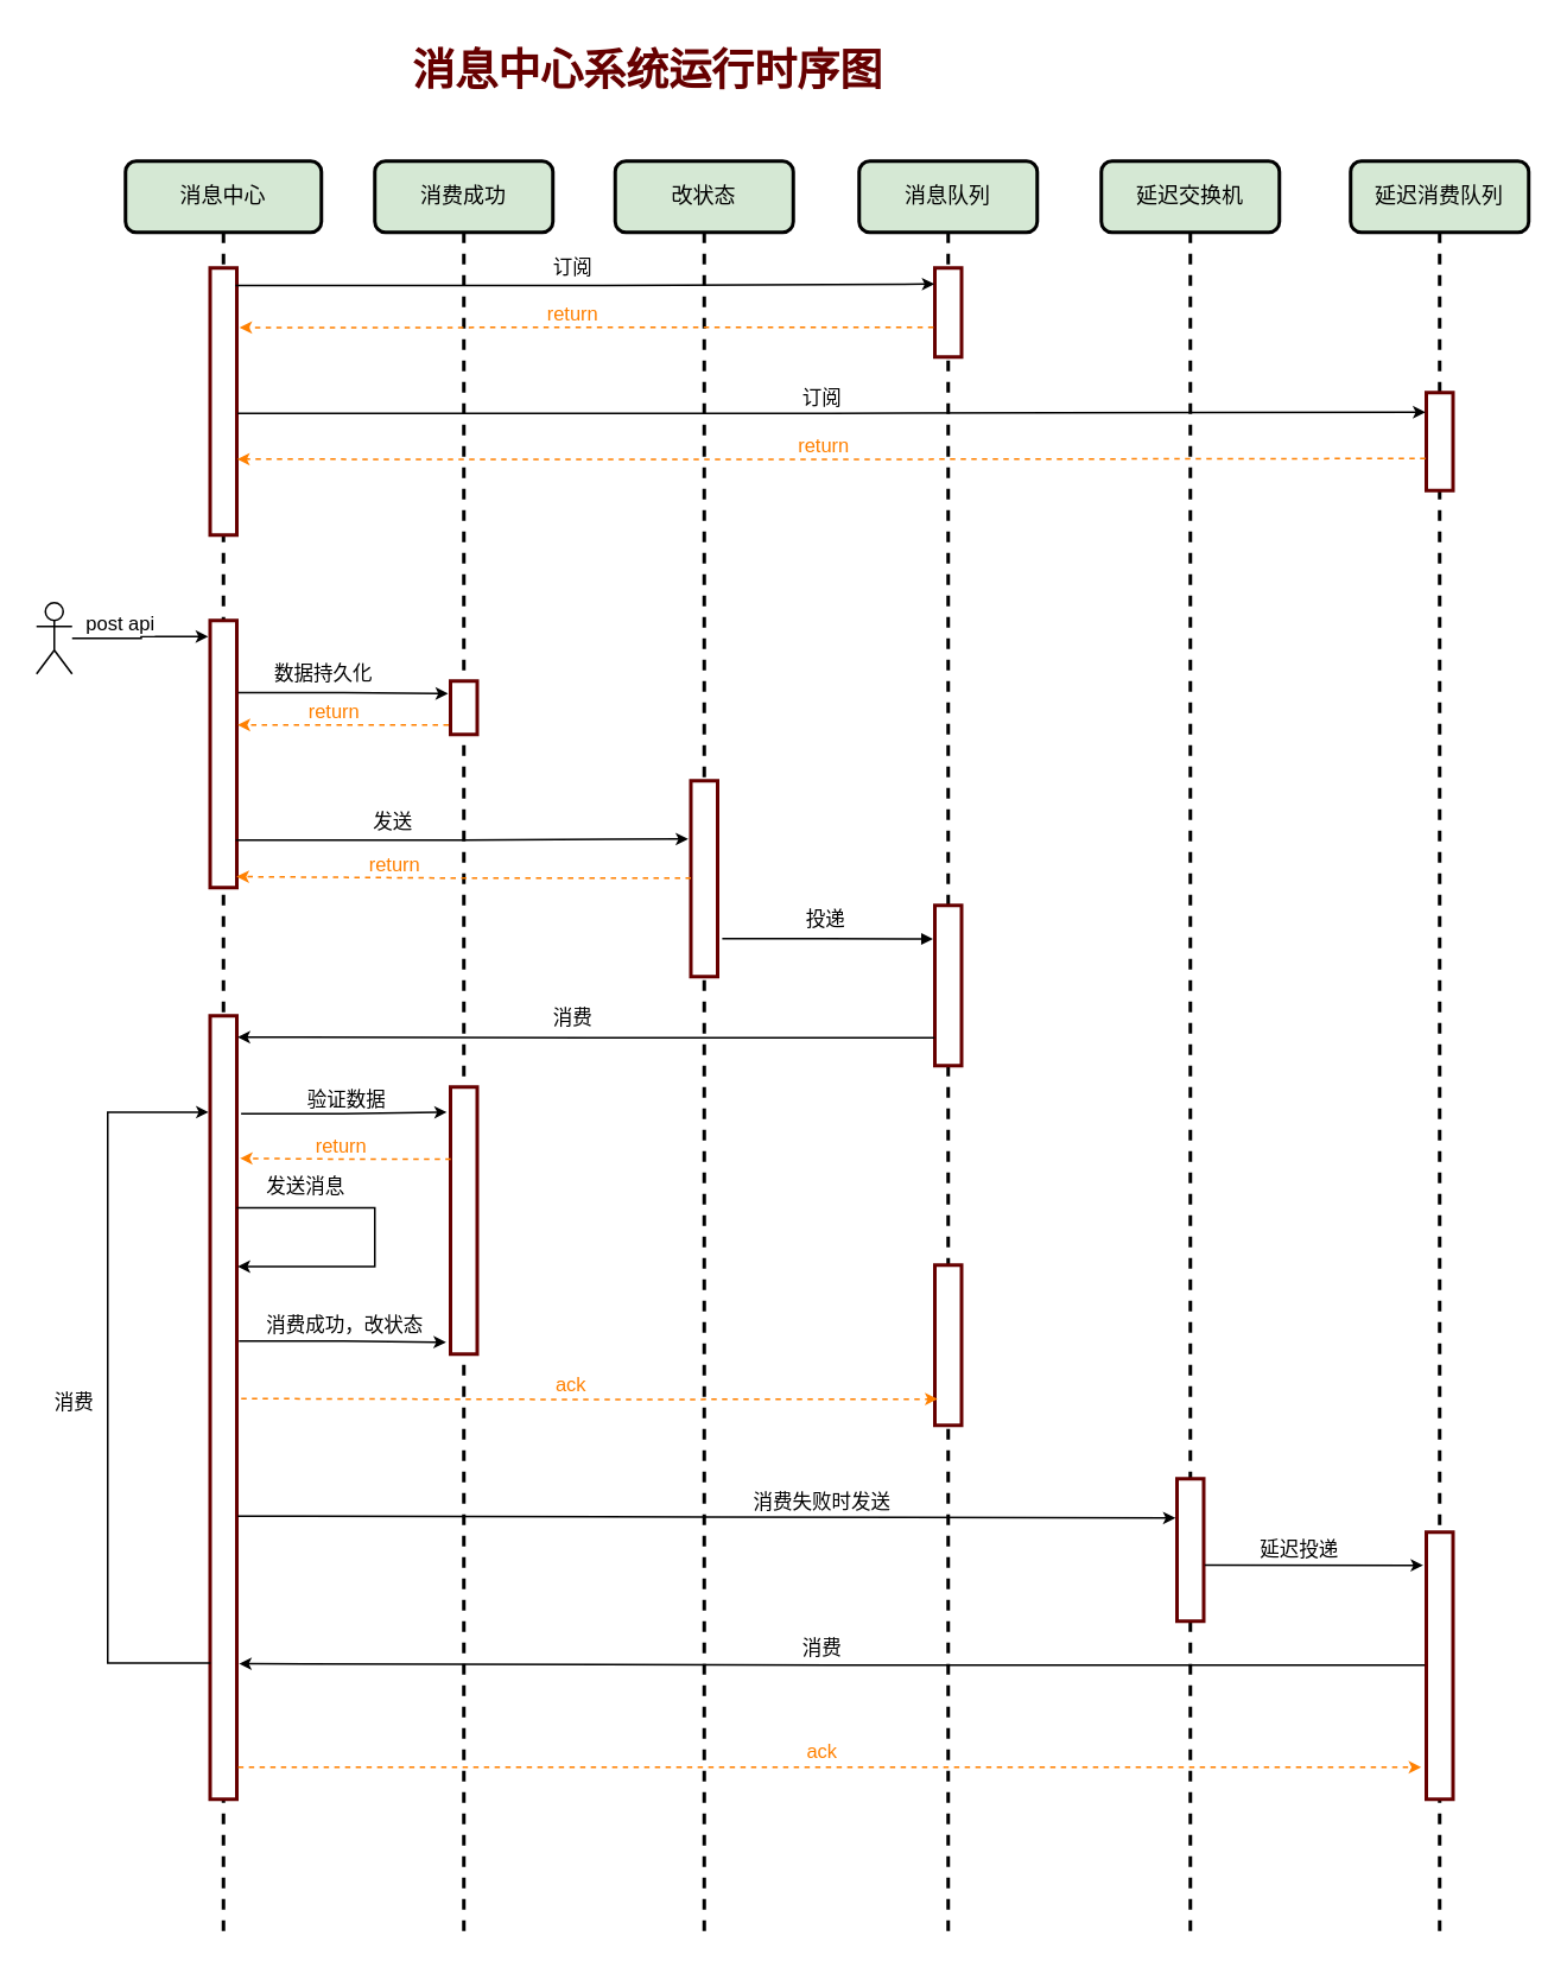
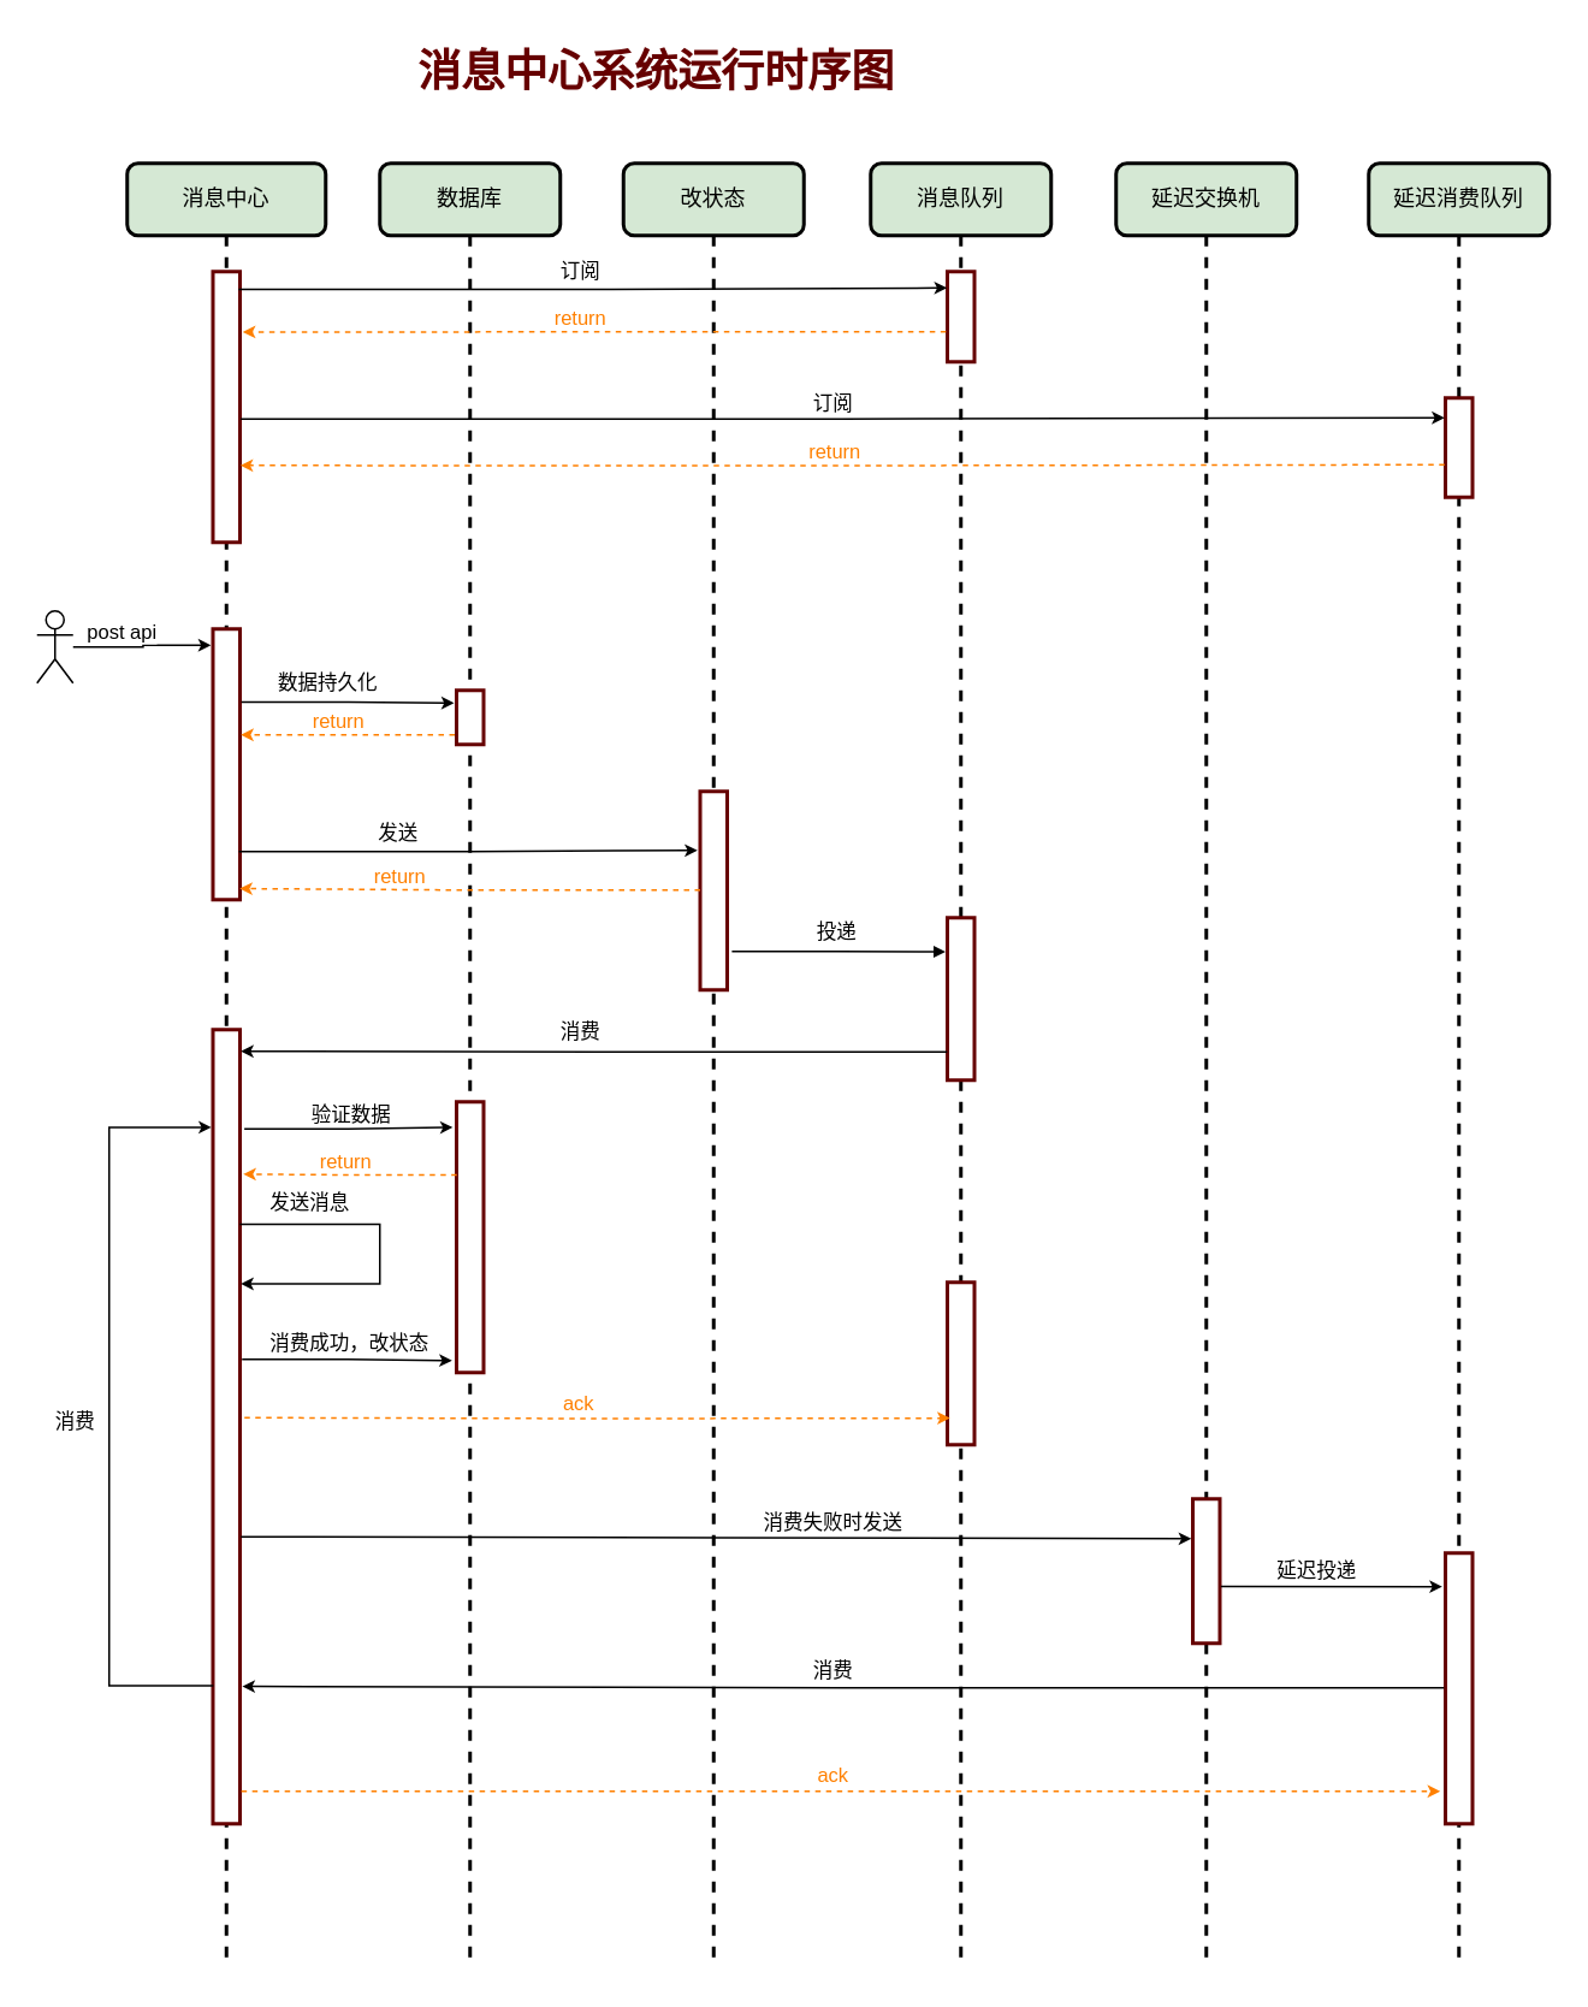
- <mxCell id="2" value="消费成功&lt;div&gt;&lt;/div&gt;" style="shape=umlLifeline;perimeter=lifelinePerimeter;whiteSpace=wrap;html=1;container=1;collapsible=0;recursiveResize=0;outlineConnect=0;rounded=1;shadow=0;comic=0;labelBackgroundColor=none;strokeWidth=2;fontFamily=Verdana;fontSize=12;align=center;fillColor=#d5e8d4;strokeColor=#000000;" parent="1" vertex="1"><mxGeometry x="210" y="90" width="100" height="1000" as="geometry" /></mxCell>
+ <mxCell id="2" value="数据库&lt;div&gt;&lt;/div&gt;" style="shape=umlLifeline;perimeter=lifelinePerimeter;whiteSpace=wrap;html=1;container=1;collapsible=0;recursiveResize=0;outlineConnect=0;rounded=1;shadow=0;comic=0;labelBackgroundColor=none;strokeWidth=2;fontFamily=Verdana;fontSize=12;align=center;fillColor=#d5e8d4;strokeColor=#000000;" parent="1" vertex="1"><mxGeometry x="210" y="90" width="100" height="1000" as="geometry" /></mxCell>
